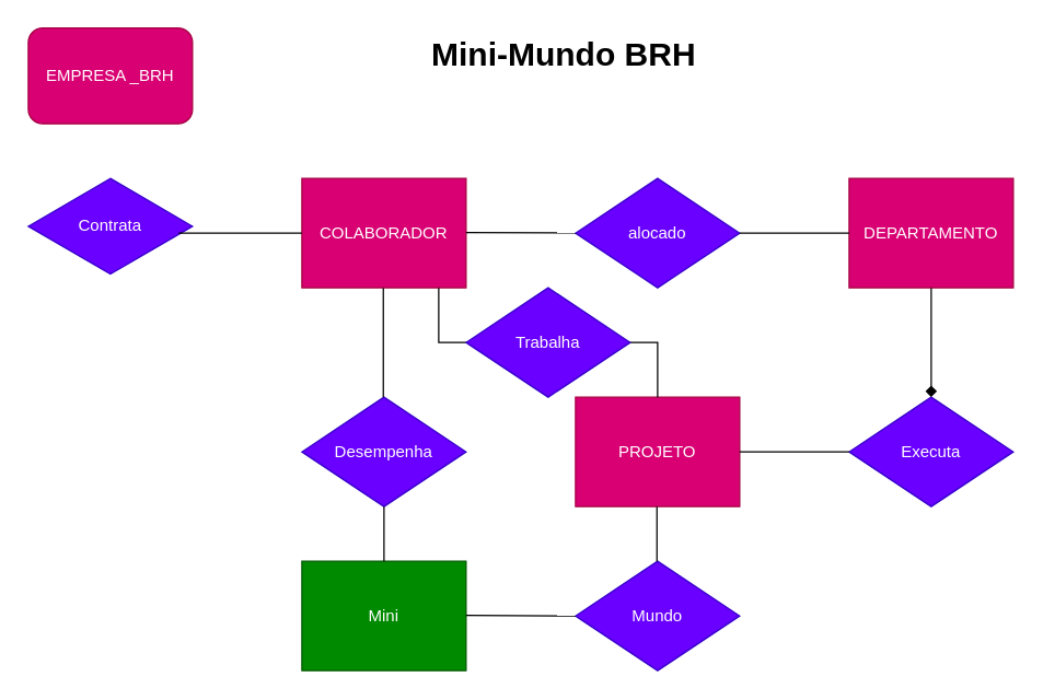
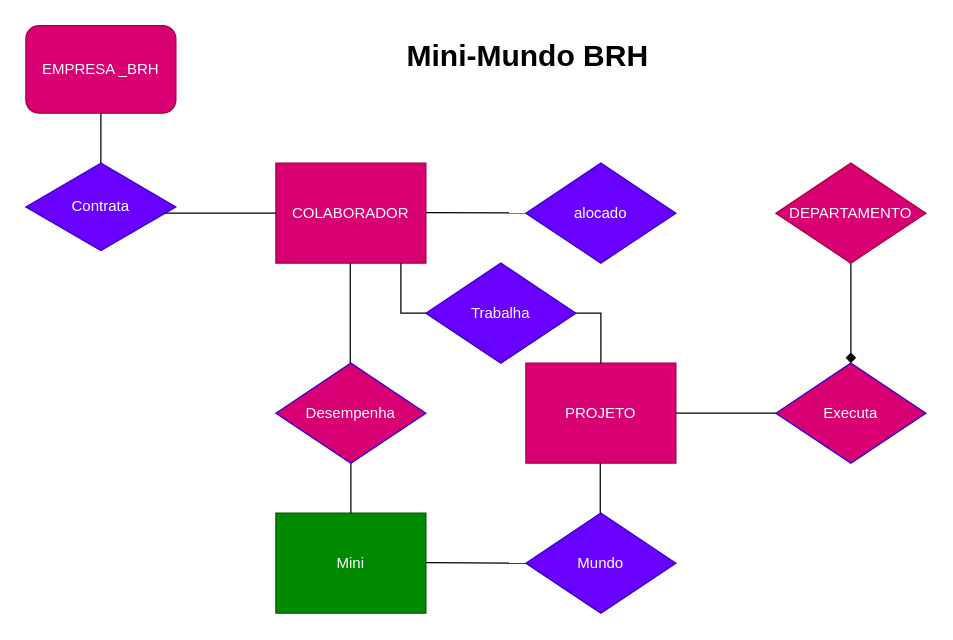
- <mxCell id="22" value="&lt;h1&gt;Mini-Mundo BRH&lt;/h1&gt;" style="text;html=1;strokeColor=none;fillColor=none;spacing=5;spacingTop=-20;whiteSpace=wrap;overflow=hidden;rounded=0;" vertex="1" parent="1"><mxGeometry x="310" y="20" width="210" height="50" as="geometry" /></mxCell>
+ <mxCell id="22" value="&lt;h1&gt;Mini-Mundo BRH&lt;/h1&gt;" style="text;html=1;strokeColor=none;fillColor=none;spacing=5;spacingTop=-20;whiteSpace=wrap;overflow=hidden;rounded=0;" vertex="1" parent="1"><mxGeometry x="320" y="25" width="210" height="50" as="geometry" /></mxCell>
+ <mxCell id="11" value="" style="endArrow=none;html=1;exitX=0.5;exitY=0;exitDx=0;exitDy=0;" edge="1" parent="1" source="6" target="2"><mxGeometry width="50" height="50" relative="1" as="geometry"><mxPoint x="50" y="130" as="sourcePoint" /><mxPoint x="100" y="80" as="targetPoint" /></mxGeometry></mxCell>
- <mxCell id="13" value="" style="endArrow=none;html=1;entryX=0;entryY=0.5;entryDx=0;entryDy=0;" edge="1" parent="1" source="7" target="4"><mxGeometry width="50" height="50" relative="1" as="geometry"><mxPoint x="560" y="169.5" as="sourcePoint" /><mxPoint x="650" y="170" as="targetPoint" /></mxGeometry></mxCell>
- <mxCell id="4" value="DEPARTAMENTO" style="rounded=0;whiteSpace=wrap;html=1;fillColor=#d80073;fontColor=#ffffff;strokeColor=#A50040;" vertex="1" parent="1"><mxGeometry x="620" y="130" width="120" height="80" as="geometry" /></mxCell>
+ <mxCell id="4" value="DEPARTAMENTO" style="rhombus;whiteSpace=wrap;html=1;fillColor=#d80073;fontColor=#ffffff;strokeColor=#A50040;" vertex="1" parent="1"><mxGeometry x="620" y="130" width="120" height="80" as="geometry" /></mxCell>
- <mxCell id="9" value="Desempenha" style="rhombus;whiteSpace=wrap;html=1;fillColor=#6a00ff;fontColor=#ffffff;strokeColor=#3700CC;" vertex="1" parent="1"><mxGeometry x="220" y="290" width="120" height="80" as="geometry" /></mxCell>
+ <mxCell id="9" value="Desempenha" style="rhombus;whiteSpace=wrap;html=1;fillColor=#d80073;fontColor=#ffffff;strokeColor=#3700CC;" vertex="1" parent="1"><mxGeometry x="220" y="290" width="120" height="80" as="geometry" /></mxCell>
- <mxCell id="8" value="Executa" style="rhombus;whiteSpace=wrap;html=1;fillColor=#6a00ff;fontColor=#ffffff;strokeColor=#3700CC;" vertex="1" parent="1"><mxGeometry x="620" y="290" width="120" height="80" as="geometry" /></mxCell>
+ <mxCell id="8" value="Executa" style="rhombus;whiteSpace=wrap;html=1;fillColor=#d80073;fontColor=#ffffff;strokeColor=#3700CC;" vertex="1" parent="1"><mxGeometry x="620" y="290" width="120" height="80" as="geometry" /></mxCell>
